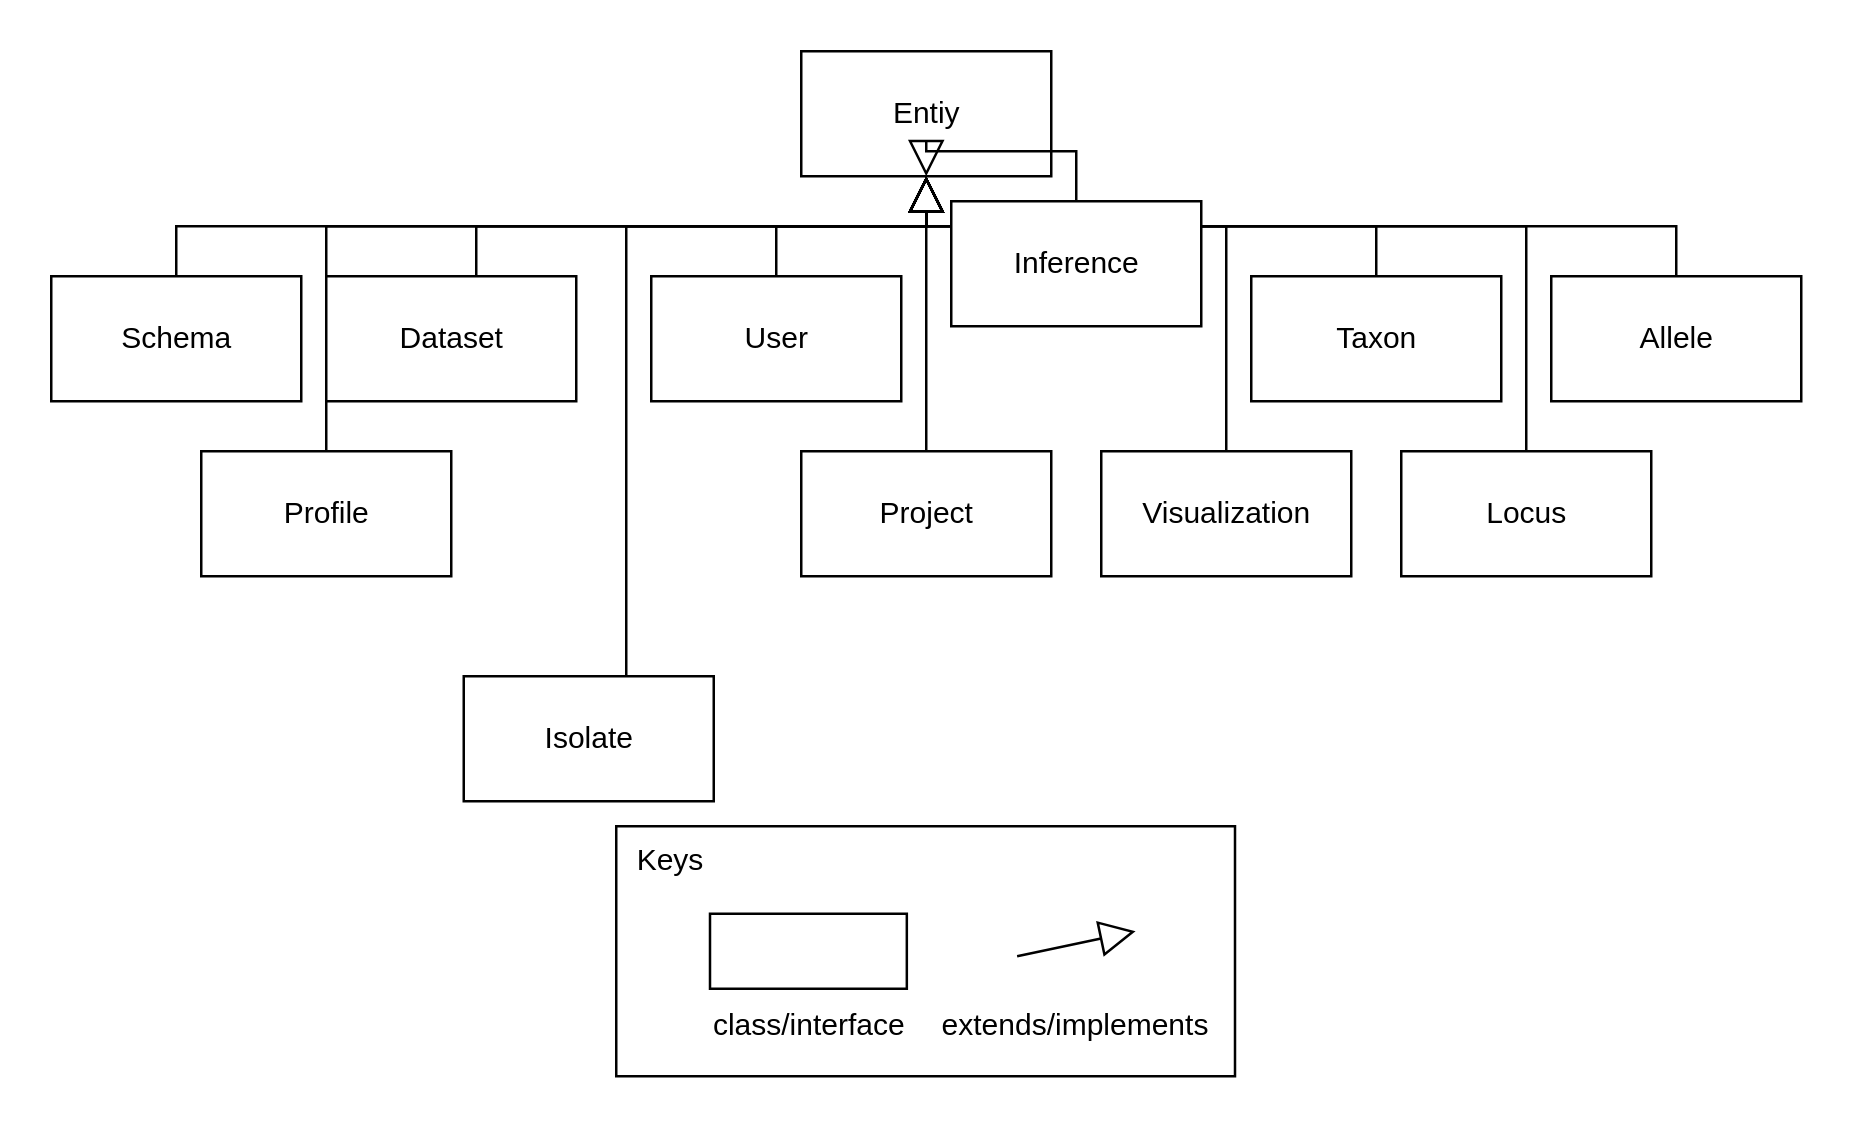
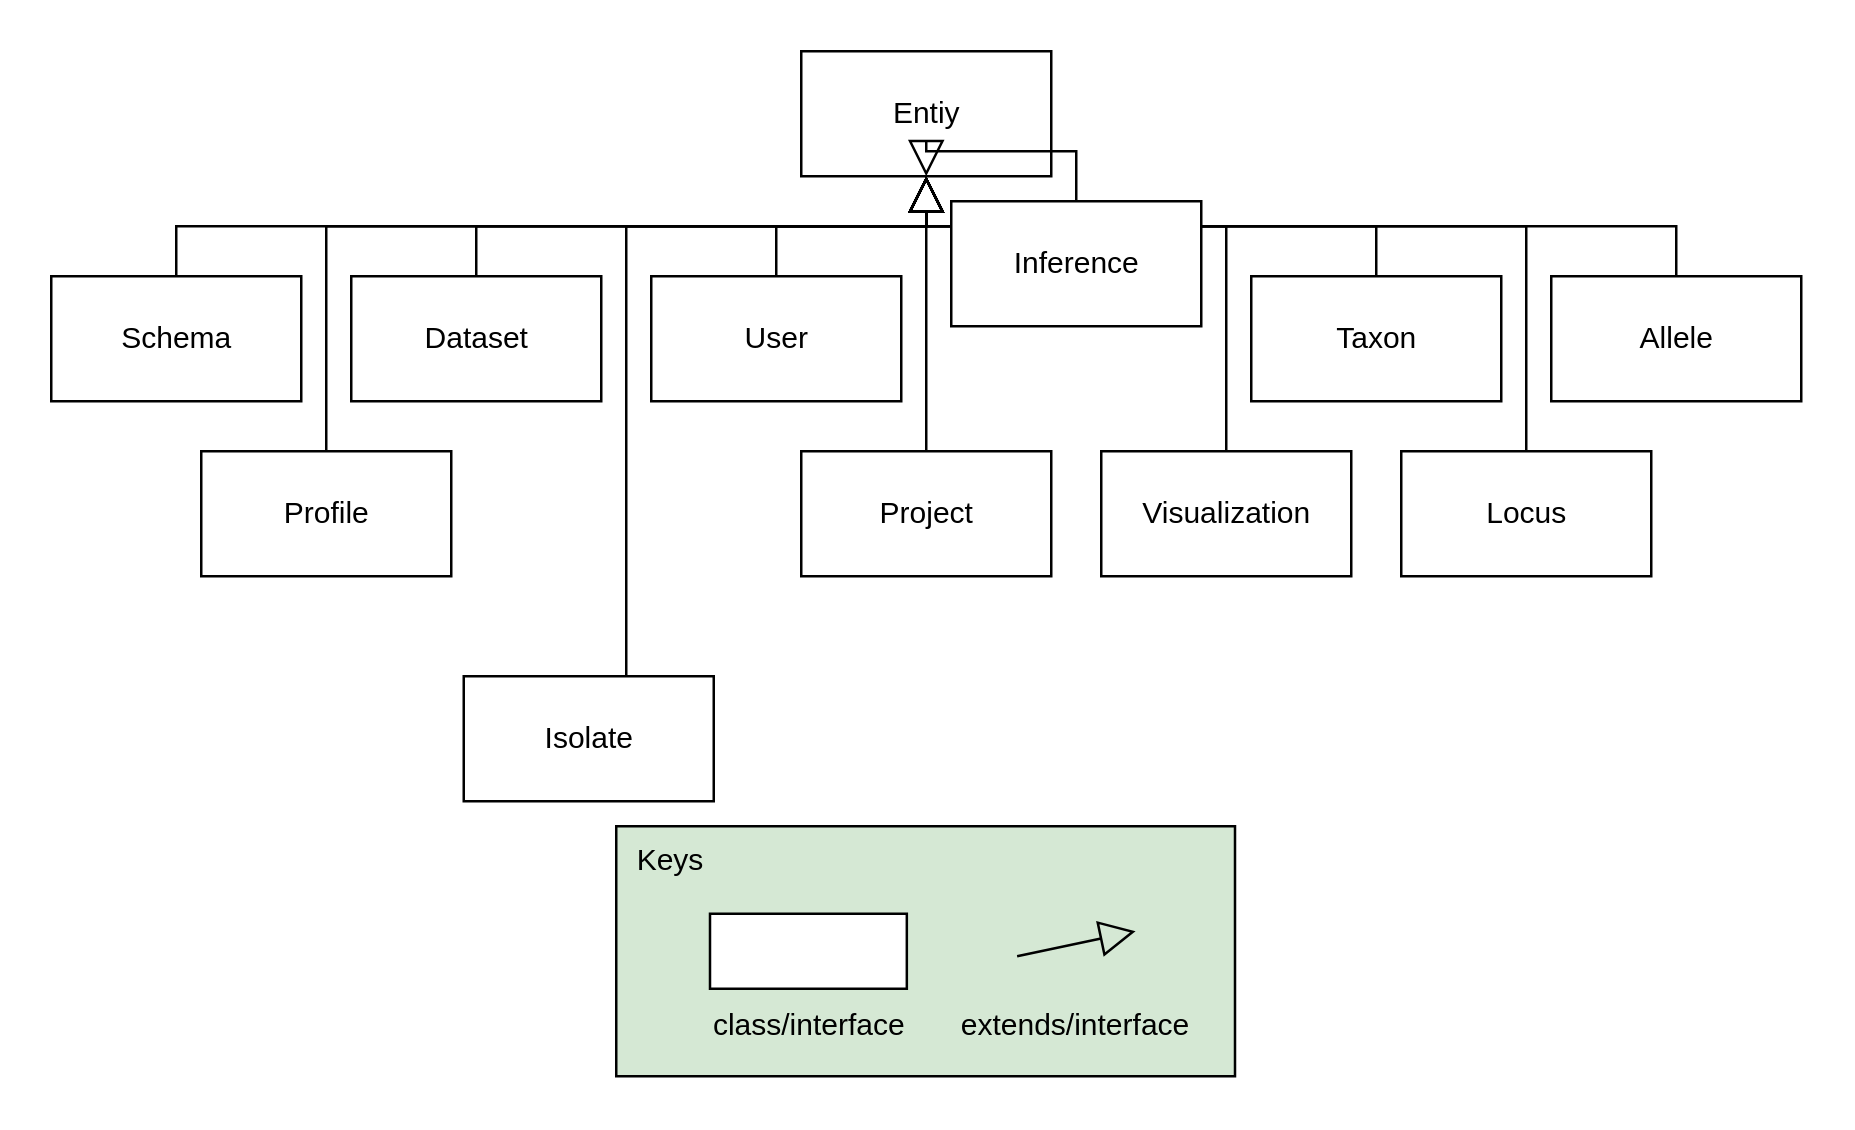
- <mxCell id="14" value="Dataset" style="html=1;" parent="1" vertex="1"><mxGeometry x="130" y="110" width="100" height="50" as="geometry" /></mxCell>
+ <mxCell id="14" value="Dataset" style="html=1;" parent="1" vertex="1"><mxGeometry x="140" y="110" width="100" height="50" as="geometry" /></mxCell>
- <mxCell id="26" value="&amp;nbsp; Keys" style="rounded=0;whiteSpace=wrap;html=1;align=left;verticalAlign=top;" vertex="1" parent="25"><mxGeometry width="247.5" height="100" as="geometry" /></mxCell>
+ <mxCell id="26" value="&amp;nbsp; Keys" style="rounded=0;whiteSpace=wrap;html=1;align=left;verticalAlign=top;fillColor=#d5e8d4;" vertex="1" parent="25"><mxGeometry width="247.5" height="100" as="geometry" /></mxCell>
- <mxCell id="28" value="extends/implements" style="text;html=1;strokeColor=none;fillColor=none;align=center;verticalAlign=middle;whiteSpace=wrap;rounded=0;" vertex="1" parent="25"><mxGeometry x="139.021" y="70" width="89.521" height="20" as="geometry" /></mxCell>
+ <mxCell id="28" value="extends/interface" style="text;html=1;strokeColor=none;fillColor=none;align=center;verticalAlign=middle;whiteSpace=wrap;rounded=0;" vertex="1" parent="25"><mxGeometry x="139.021" y="70" width="89.521" height="20" as="geometry" /></mxCell>
